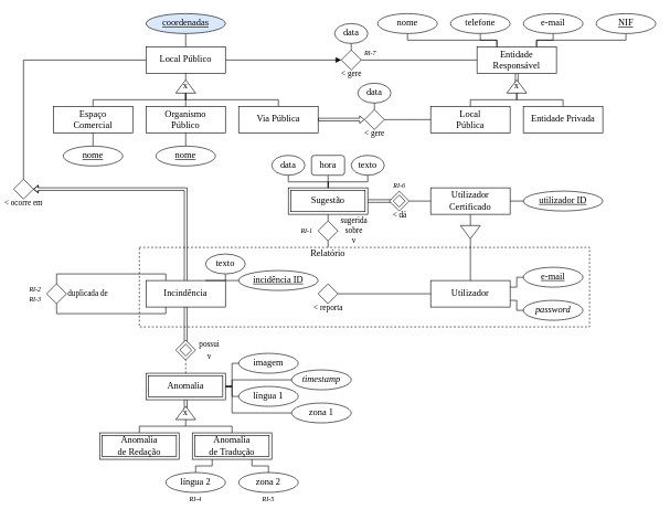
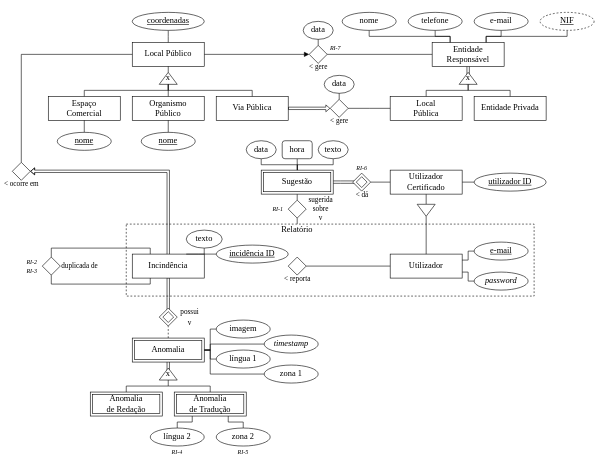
- <mxCell id="10" value="coordenadas" style="ellipse;whiteSpace=wrap;html=1;fontFamily=Verdana;fontSize=14;fontStyle=4;fillColor=#dae8fc;" parent="1" vertex="1"><mxGeometry x="220" y="20" width="120" height="30" as="geometry" /></mxCell>
+ <mxCell id="10" value="coordenadas" style="ellipse;whiteSpace=wrap;html=1;fontFamily=Verdana;fontSize=14;fontStyle=4" parent="1" vertex="1"><mxGeometry x="220" y="20" width="120" height="30" as="geometry" /></mxCell>
- <mxCell id="36" value="&lt;u&gt;NIF&lt;/u&gt;" style="ellipse;whiteSpace=wrap;html=1;fontFamily=Verdana;fontSize=14;" parent="1" vertex="1"><mxGeometry x="900" y="20" width="90" height="30" as="geometry" /></mxCell>
+ <mxCell id="36" value="&lt;u&gt;NIF&lt;/u&gt;" style="ellipse;whiteSpace=wrap;html=1;fontFamily=Verdana;fontSize=14;dashed=1;" parent="1" vertex="1"><mxGeometry x="900" y="20" width="90" height="30" as="geometry" /></mxCell>
